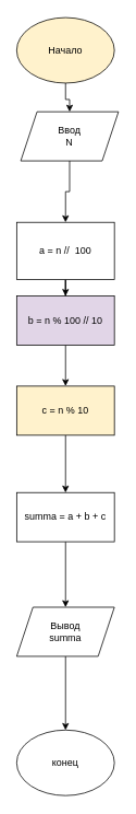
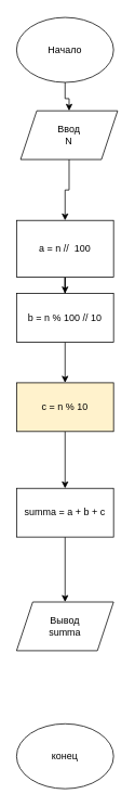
- <mxCell id="3" value="Начало" style="ellipse;whiteSpace=wrap;html=1;fillColor=#fff2cc;" parent="1" vertex="1"><mxGeometry x="20" y="20" width="120" height="80" as="geometry" /></mxCell>
+ <mxCell id="3" value="Начало" style="ellipse;whiteSpace=wrap;html=1;" parent="1" vertex="1"><mxGeometry x="20" y="20" width="120" height="80" as="geometry" /></mxCell>
- <mxCell id="9" value="b = n % 100 // 10" style="rounded=0;whiteSpace=wrap;html=1;fillColor=#e1d5e7;" parent="1" vertex="1"><mxGeometry x="20" y="360" width="120" height="60" as="geometry" /></mxCell>
+ <mxCell id="9" value="b = n % 100 // 10" style="rounded=0;whiteSpace=wrap;html=1;" parent="1" vertex="1"><mxGeometry x="20" y="360" width="120" height="60" as="geometry" /></mxCell>
- <mxCell id="14" style="edgeStyle=orthogonalEdgeStyle;rounded=0;orthogonalLoop=1;jettySize=auto;html=1;exitX=0.5;exitY=1;exitDx=0;exitDy=0;entryX=0.5;entryY=0;entryDx=0;entryDy=0;" parent="1" source="15" target="16" edge="1"><mxGeometry relative="1" as="geometry" /></mxCell>
